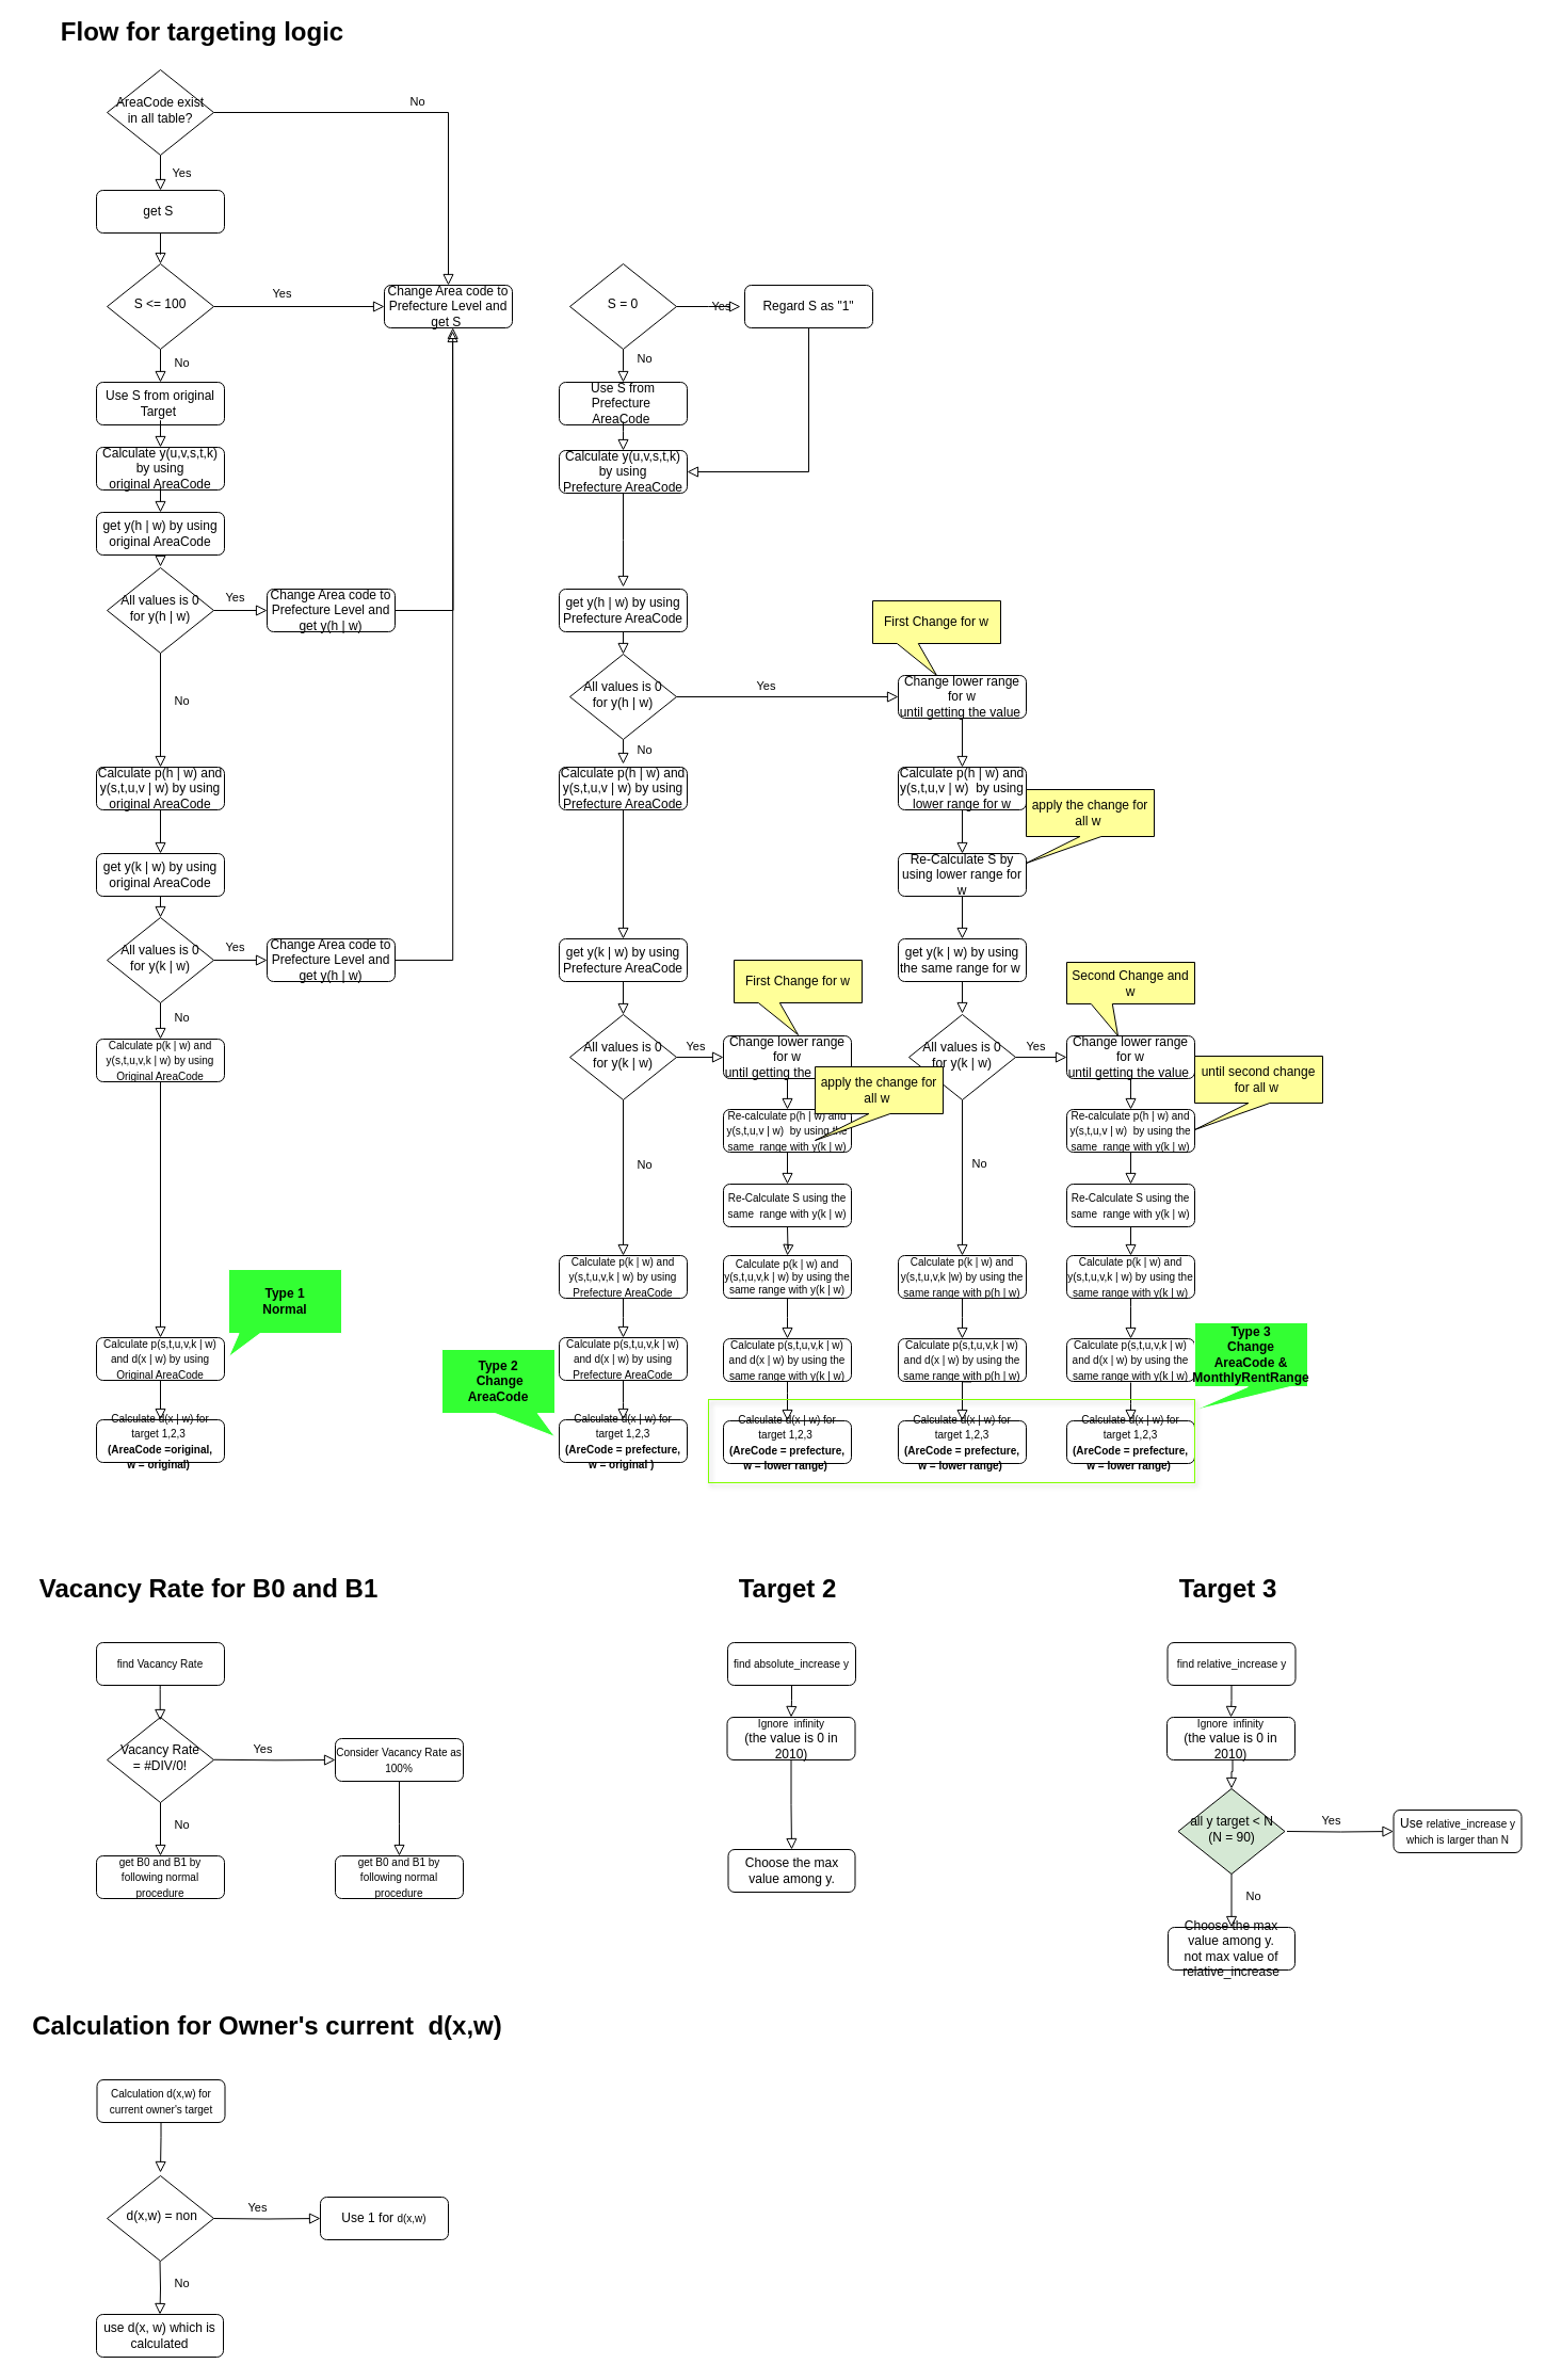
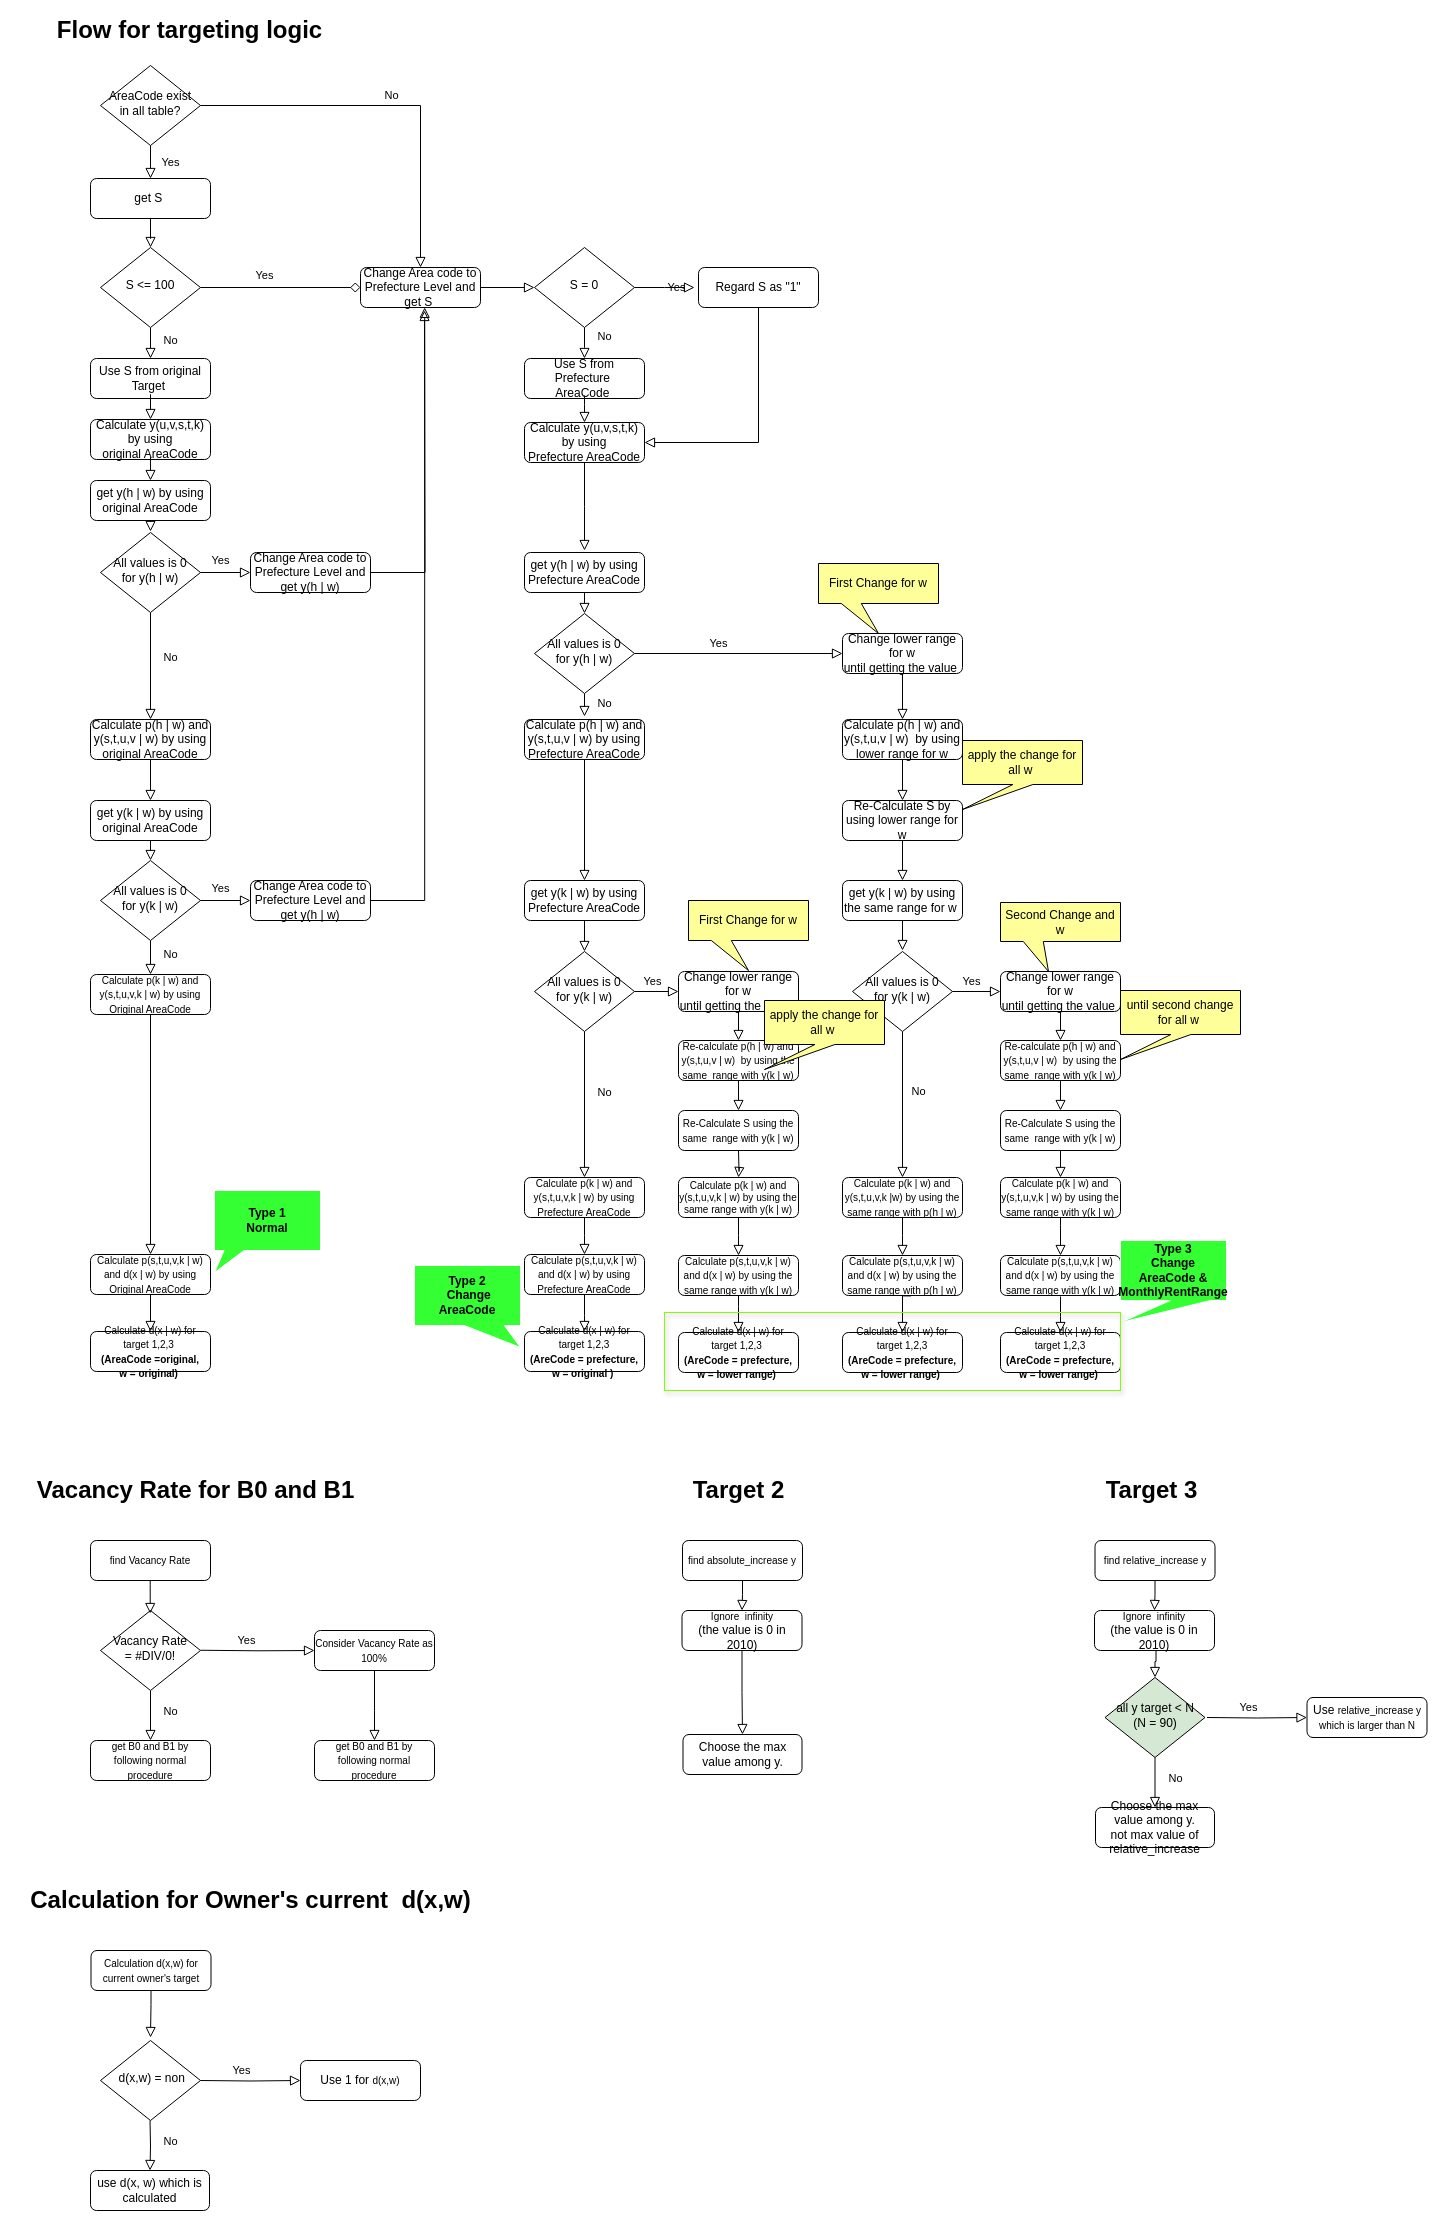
- <mxCell id="5" value="Yes" style="edgeStyle=orthogonalEdgeStyle;rounded=0;html=1;jettySize=auto;orthogonalLoop=1;fontSize=11;endArrow=block;endFill=0;endSize=8;strokeWidth=1;shadow=0;labelBackgroundColor=none;" parent="1" source="6" target="7" edge="1"><mxGeometry x="-0.2" y="12" relative="1" as="geometry"><mxPoint as="offset" /></mxGeometry></mxCell>
+ <mxCell id="5" value="Yes" style="edgeStyle=orthogonalEdgeStyle;rounded=0;html=1;jettySize=auto;orthogonalLoop=1;fontSize=11;endArrow=diamond;endFill=0;endSize=8;strokeWidth=1;shadow=0;labelBackgroundColor=none;" parent="1" source="6" target="7" edge="1"><mxGeometry x="-0.2" y="12" relative="1" as="geometry"><mxPoint as="offset" /></mxGeometry></mxCell>
+ <mxCell id="10" value="" style="edgeStyle=orthogonalEdgeStyle;rounded=0;html=1;jettySize=auto;orthogonalLoop=1;fontSize=11;endArrow=block;endFill=0;endSize=8;strokeWidth=1;shadow=0;labelBackgroundColor=none;entryX=0;entryY=0.5;entryDx=0;entryDy=0;exitX=1;exitY=0.5;exitDx=0;exitDy=0;" parent="1" source="7" target="9" edge="1"><mxGeometry x="-0.2" y="10" relative="1" as="geometry"><mxPoint as="offset" /><mxPoint x="210" y="297" as="sourcePoint" /><mxPoint x="260" y="297" as="targetPoint" /></mxGeometry></mxCell>
